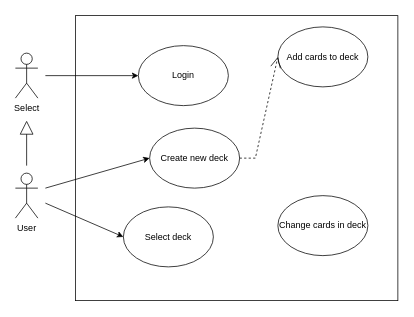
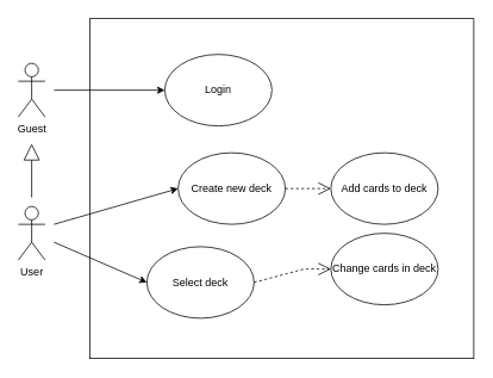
- <mxCell id="12" value="Add cards to deck" style="ellipse;whiteSpace=wrap;html=1;" vertex="1" parent="1"><mxGeometry x="370" y="35" width="120" height="80" as="geometry" /></mxCell>
+ <mxCell id="12" value="Add cards to deck" style="ellipse;whiteSpace=wrap;html=1;" vertex="1" parent="1"><mxGeometry x="370" y="170" width="120" height="80" as="geometry" /></mxCell>
- <mxCell id="3" value="Select" style="shape=umlActor;verticalLabelPosition=bottom;verticalAlign=top;html=1;outlineConnect=0;" vertex="1" parent="1"><mxGeometry x="20" y="70" width="30" height="60" as="geometry" /></mxCell>
+ <mxCell id="3" value="Guest" style="shape=umlActor;verticalLabelPosition=bottom;verticalAlign=top;html=1;outlineConnect=0;" vertex="1" parent="1"><mxGeometry x="20" y="70" width="30" height="60" as="geometry" /></mxCell>
+ <mxCell id="15" value="" style="endArrow=open;endSize=12;dashed=1;html=1;rounded=0;entryX=0;entryY=0.5;entryDx=0;entryDy=0;exitX=1;exitY=0.5;exitDx=0;exitDy=0;" edge="1" parent="1" source="10" target="13"><mxGeometry width="160" relative="1" as="geometry"><mxPoint x="314" y="220" as="sourcePoint" /><mxPoint x="340" y="220" as="targetPoint" /><Array as="points"><mxPoint x="340" y="300" /></Array></mxGeometry></mxCell>
